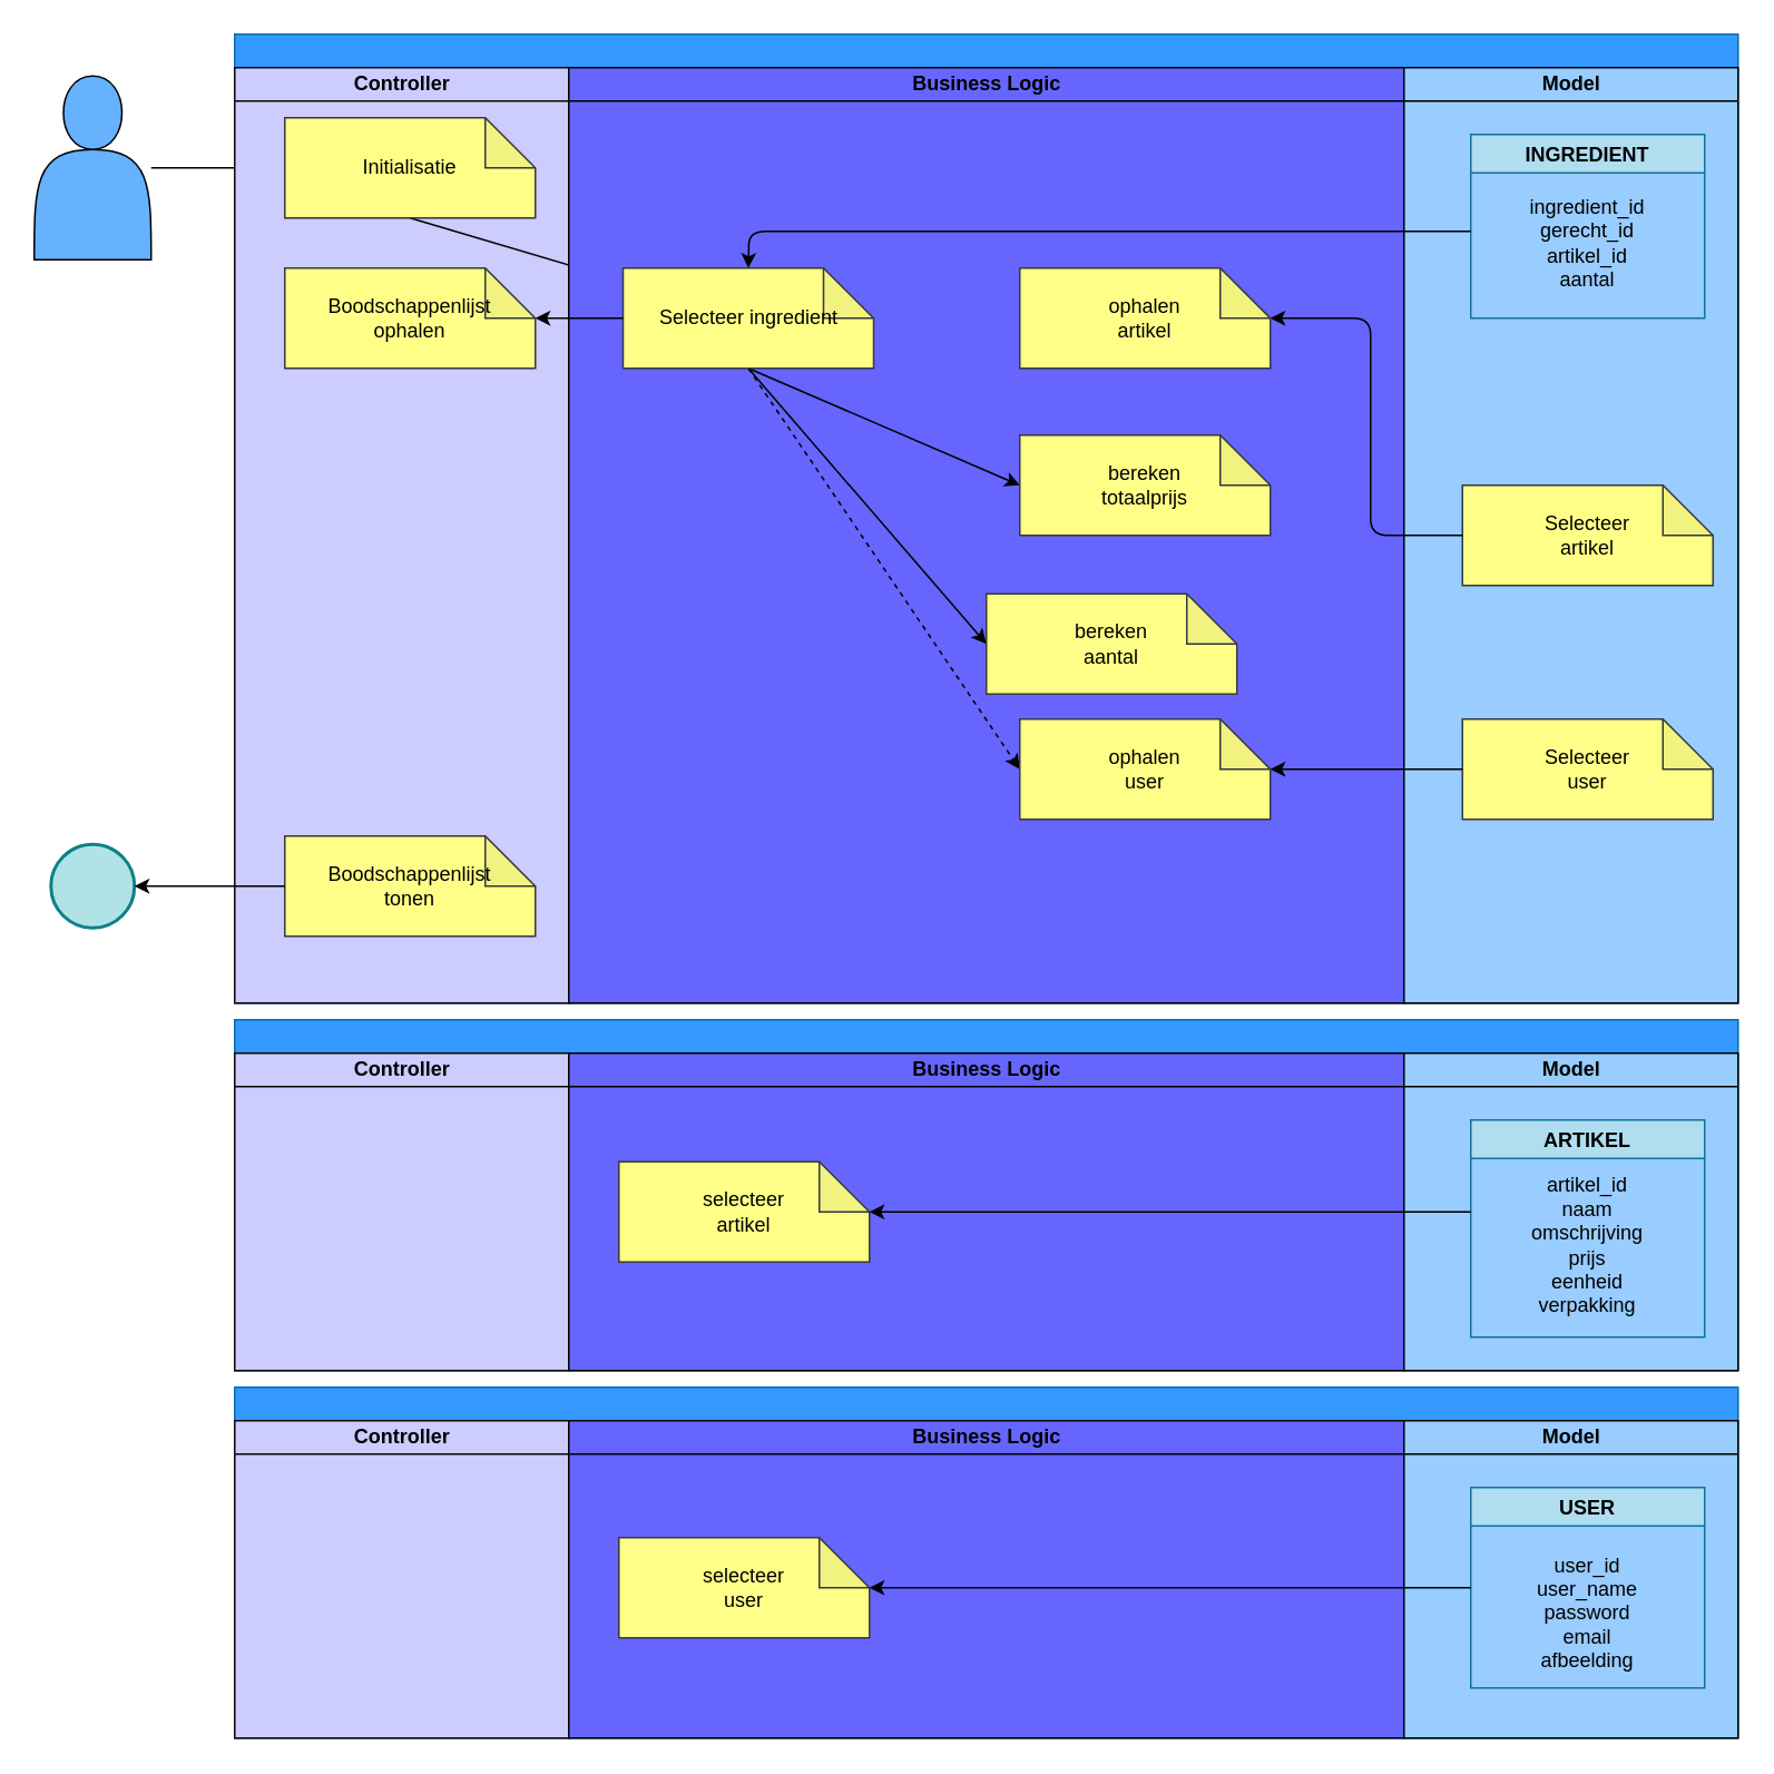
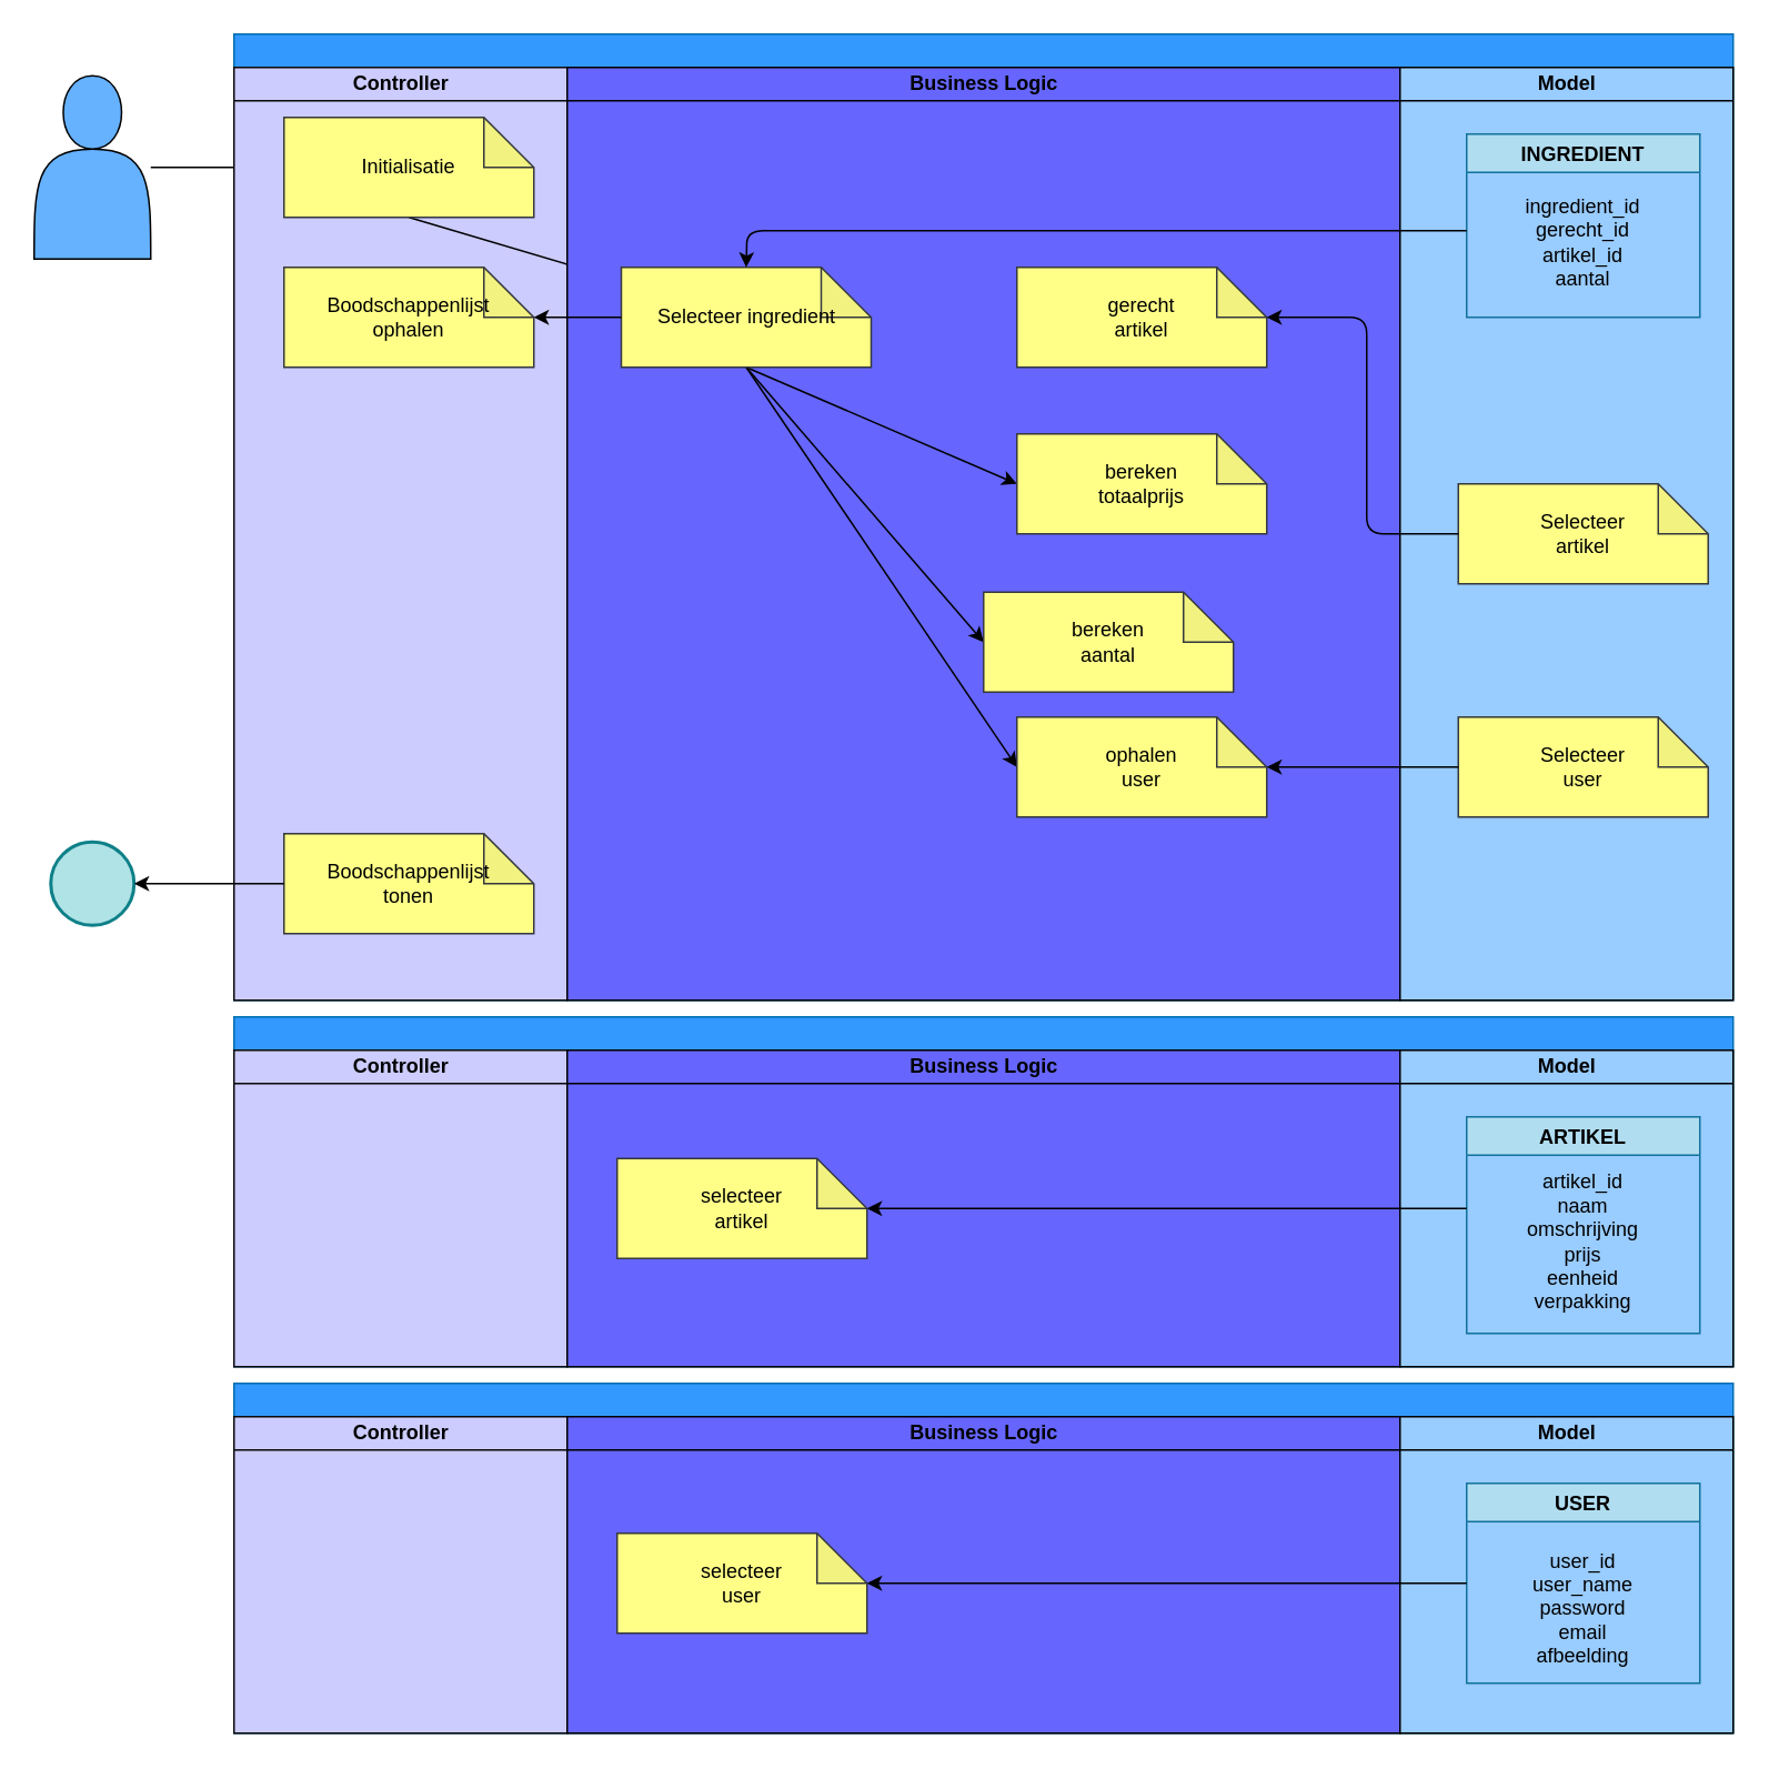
- <mxCell id="16" value="&lt;font color=&quot;#000000&quot;&gt;ophalen&lt;br&gt;artikel&lt;/font&gt;" style="shape=note;whiteSpace=wrap;html=1;backgroundOutline=1;darkOpacity=0.05;strokeColor=#36393d;fillColor=#ffff88;" parent="11" vertex="1"><mxGeometry x="270" y="120" width="150" height="60" as="geometry" /></mxCell>
+ <mxCell id="16" value="&lt;font color=&quot;#000000&quot;&gt;gerecht&lt;br&gt;artikel&lt;/font&gt;" style="shape=note;whiteSpace=wrap;html=1;backgroundOutline=1;darkOpacity=0.05;strokeColor=#36393d;fillColor=#ffff88;" parent="11" vertex="1"><mxGeometry x="270" y="120" width="150" height="60" as="geometry" /></mxCell>
- <mxCell id="14" style="edgeStyle=none;html=1;entryX=0;entryY=0.5;entryDx=0;entryDy=0;entryPerimeter=0;strokeColor=#000000;exitX=0.5;exitY=1;exitDx=0;exitDy=0;exitPerimeter=0;dashed=1;" parent="11" source="15" target="17" edge="1"><mxGeometry relative="1" as="geometry" /></mxCell>
+ <mxCell id="14" style="edgeStyle=none;html=1;entryX=0;entryY=0.5;entryDx=0;entryDy=0;entryPerimeter=0;strokeColor=#000000;exitX=0.5;exitY=1;exitDx=0;exitDy=0;exitPerimeter=0;" parent="11" source="15" target="17" edge="1"><mxGeometry relative="1" as="geometry" /></mxCell>
